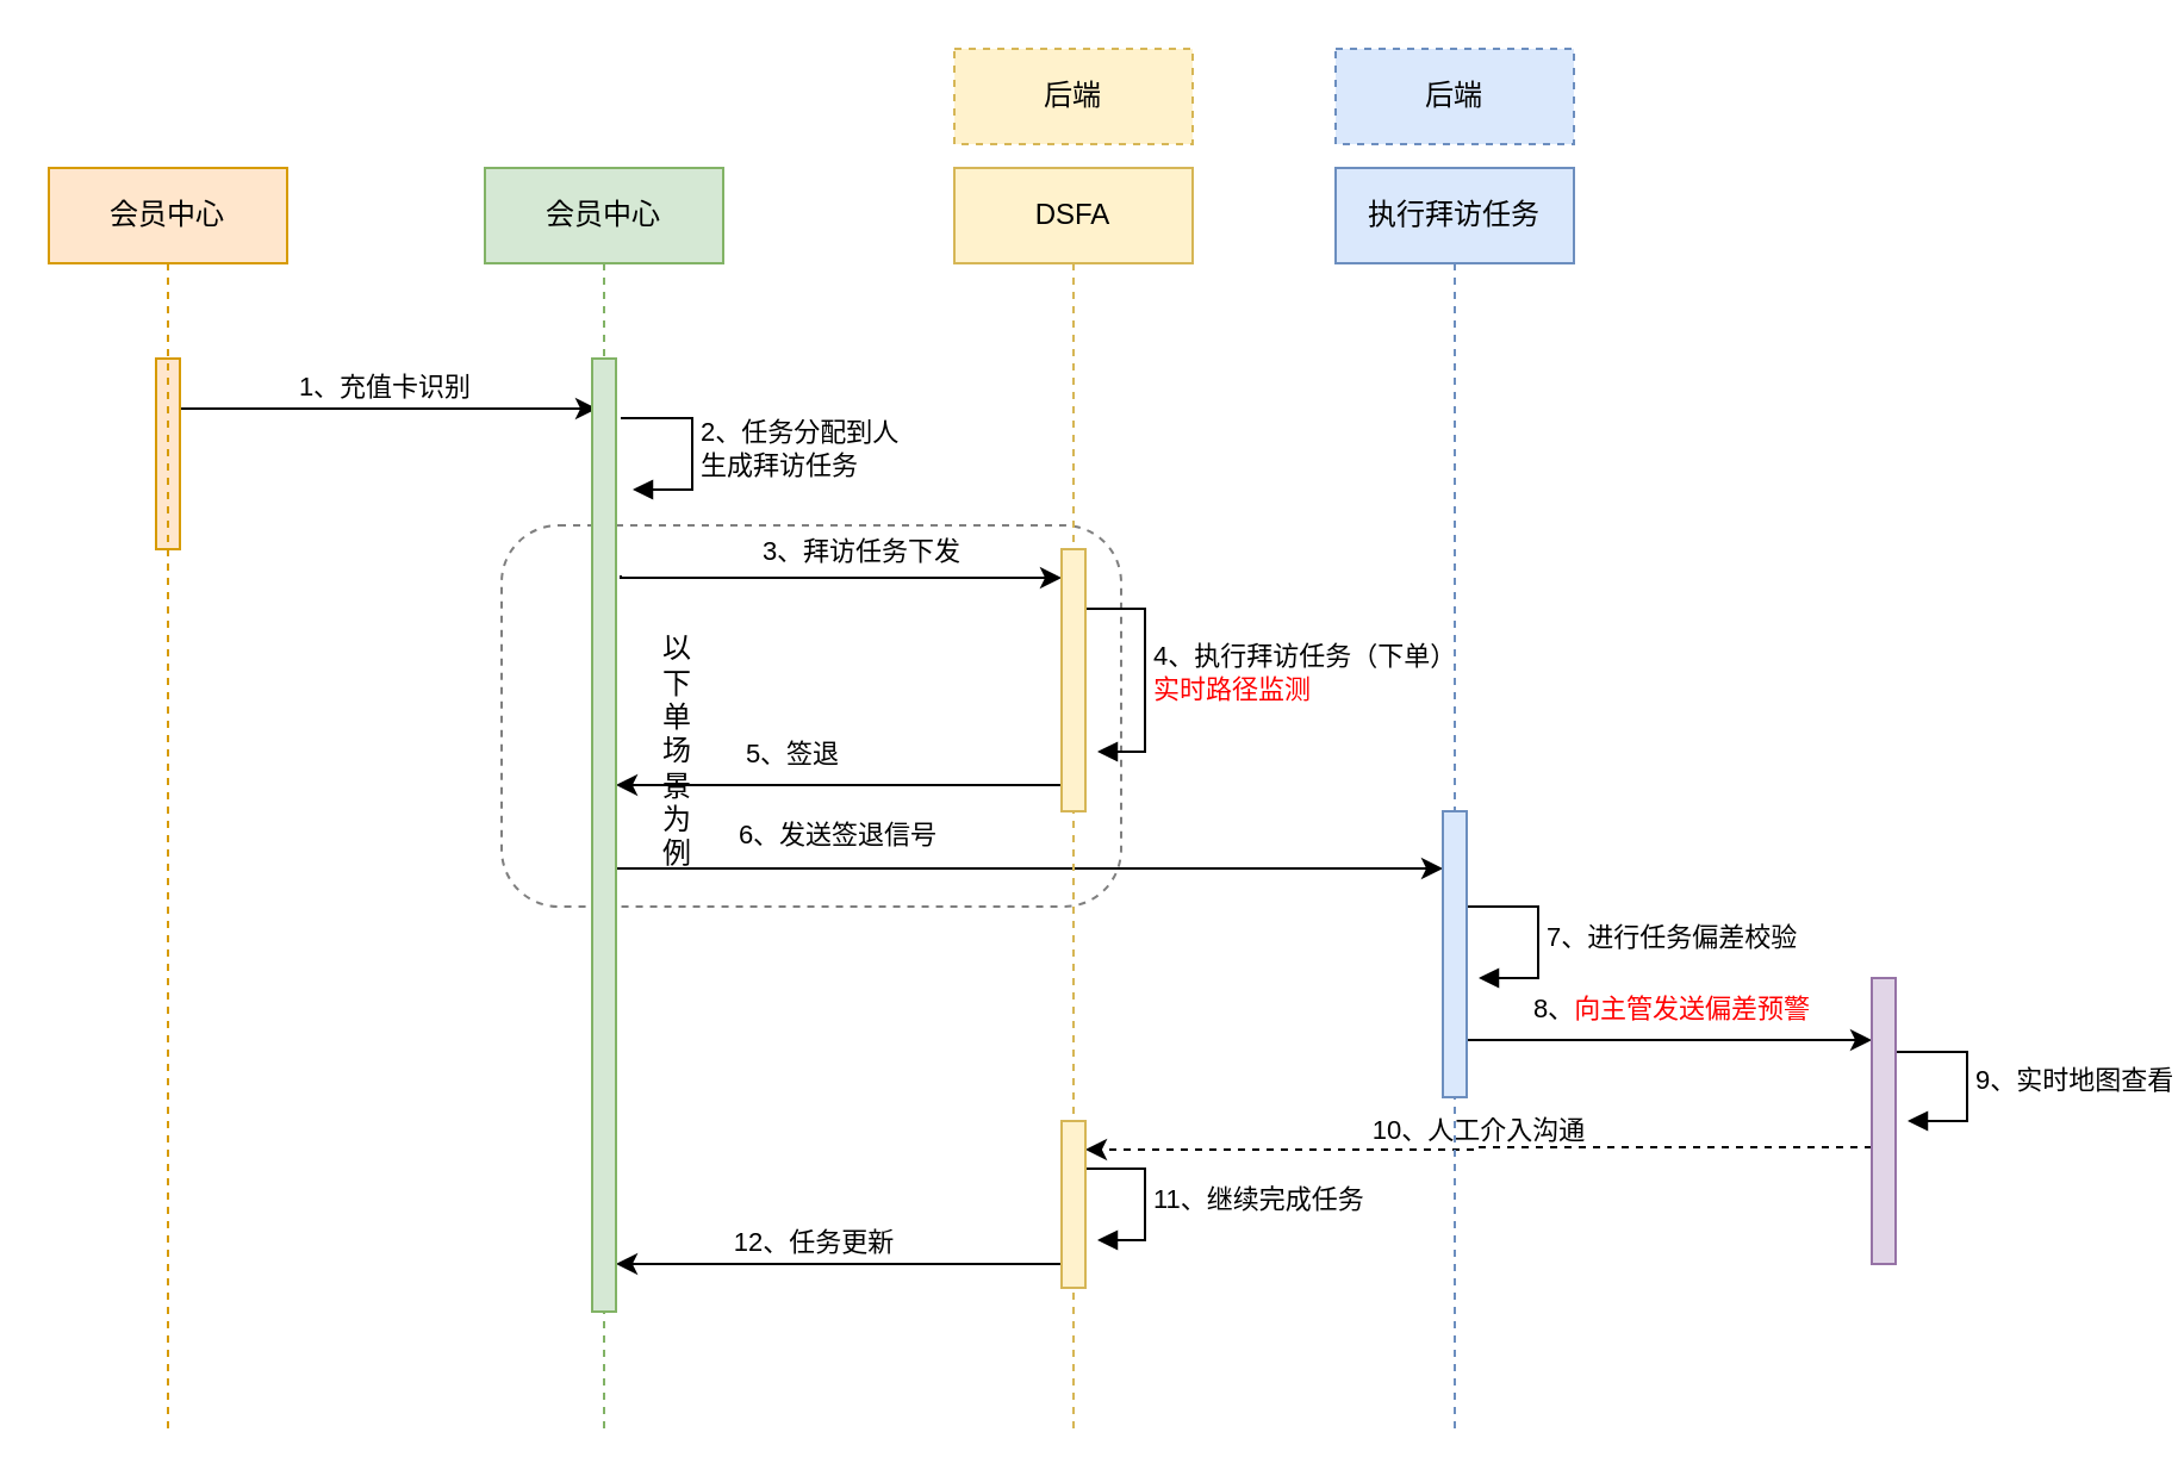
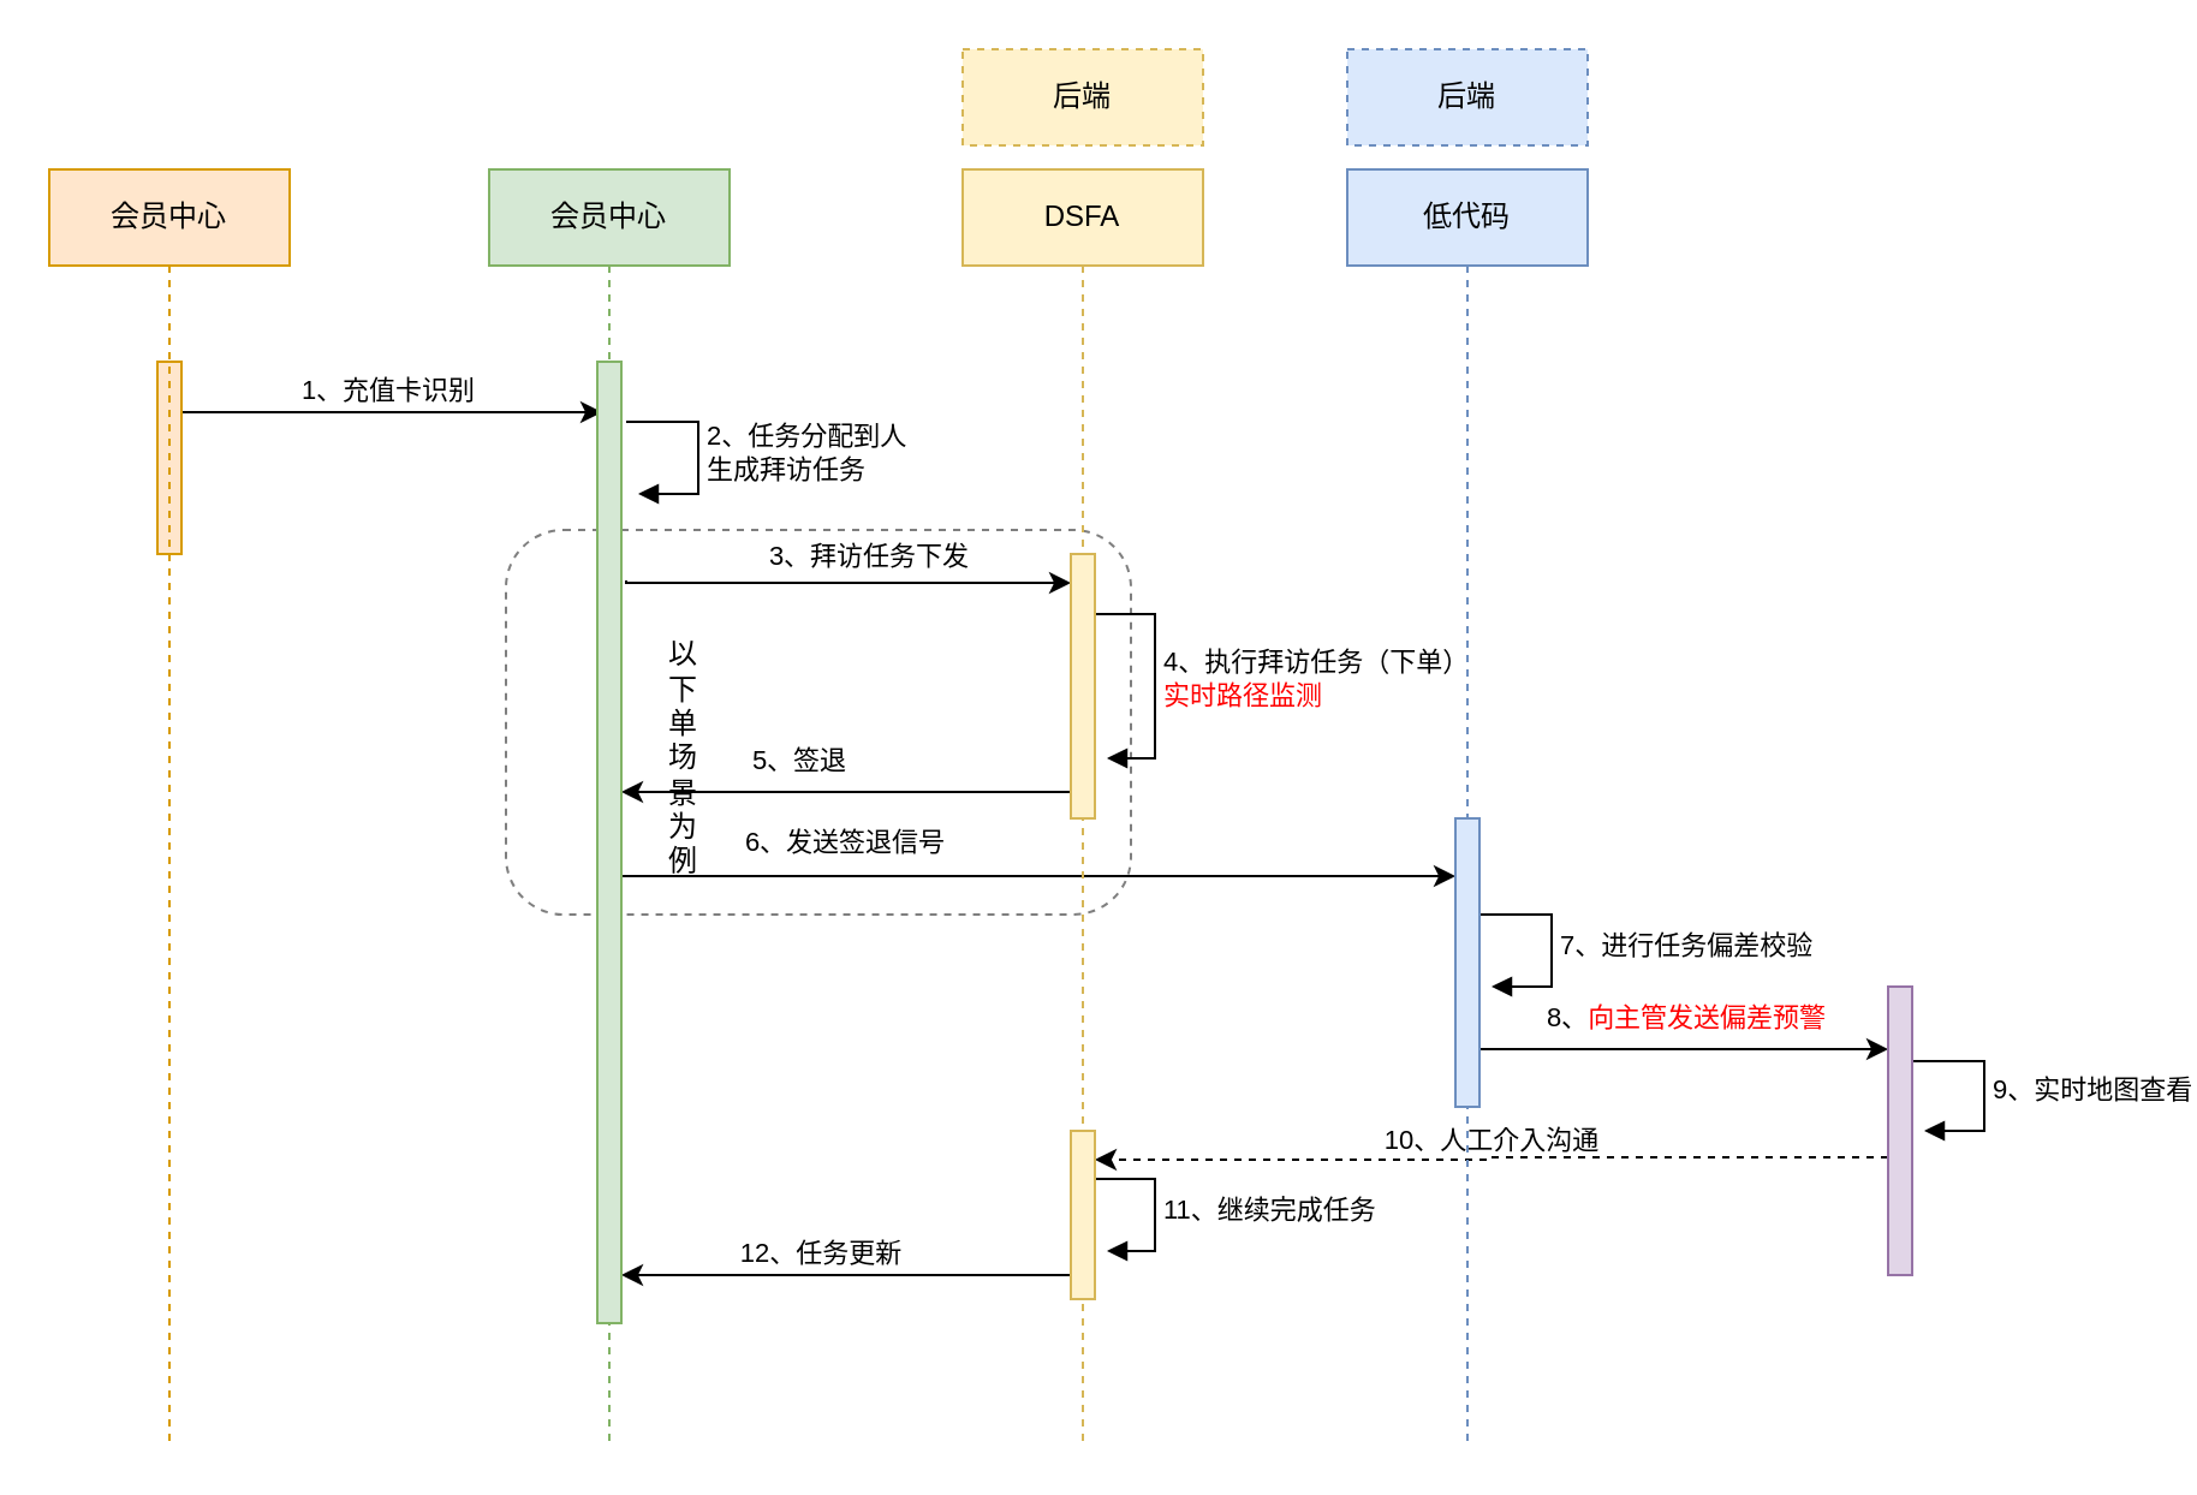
- <mxCell id="26" value="执行拜访任务" style="shape=umlLifeline;perimeter=lifelinePerimeter;whiteSpace=wrap;html=1;container=1;dropTarget=0;collapsible=0;recursiveResize=0;outlineConnect=0;portConstraint=eastwest;newEdgeStyle={&quot;curved&quot;:0,&quot;rounded&quot;:0};movable=1;resizable=1;rotatable=1;deletable=1;editable=1;locked=0;connectable=1;fillColor=#dae8fc;strokeColor=#6c8ebf;" vertex="1" parent="1"><mxGeometry x="560" y="70" width="100" height="530" as="geometry" /></mxCell>
+ <mxCell id="26" value="低代码" style="shape=umlLifeline;perimeter=lifelinePerimeter;whiteSpace=wrap;html=1;container=1;dropTarget=0;collapsible=0;recursiveResize=0;outlineConnect=0;portConstraint=eastwest;newEdgeStyle={&quot;curved&quot;:0,&quot;rounded&quot;:0};movable=1;resizable=1;rotatable=1;deletable=1;editable=1;locked=0;connectable=1;fillColor=#dae8fc;strokeColor=#6c8ebf;" vertex="1" parent="1"><mxGeometry x="560" y="70" width="100" height="530" as="geometry" /></mxCell>
